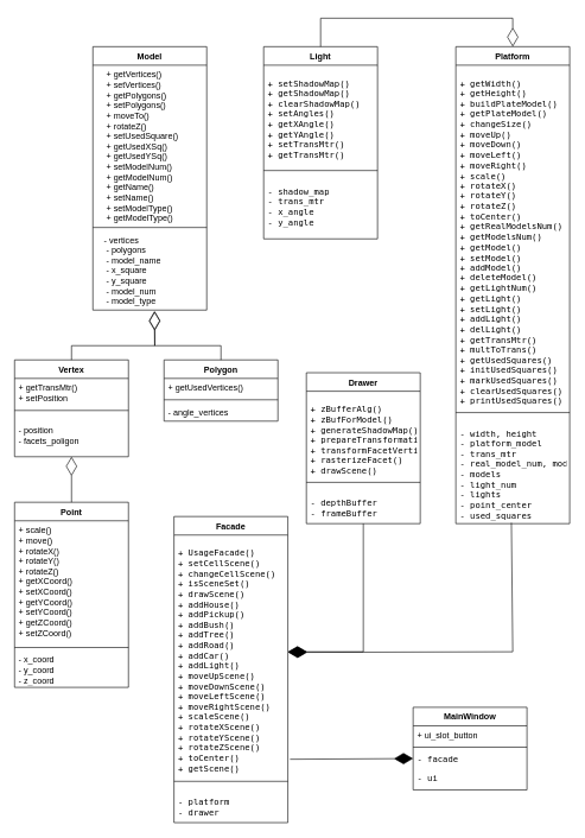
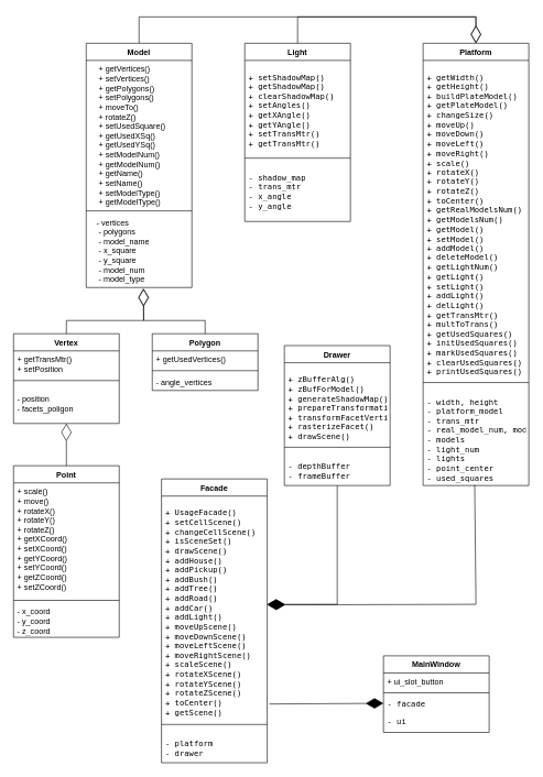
+ <mxCell id="30" value="" style="endArrow=diamondThin;endFill=0;endSize=24;html=1;rounded=0;entryX=0.5;entryY=0;entryDx=0;entryDy=0;exitX=0.5;exitY=0;exitDx=0;exitDy=0;" edge="1" parent="1" source="10" target="25"><mxGeometry width="160" relative="1" as="geometry"><mxPoint x="200" y="20" as="sourcePoint" /><mxPoint x="720" y="30" as="targetPoint" /><Array as="points"><mxPoint x="210" y="20" /><mxPoint x="720" y="20" /></Array></mxGeometry></mxCell>
